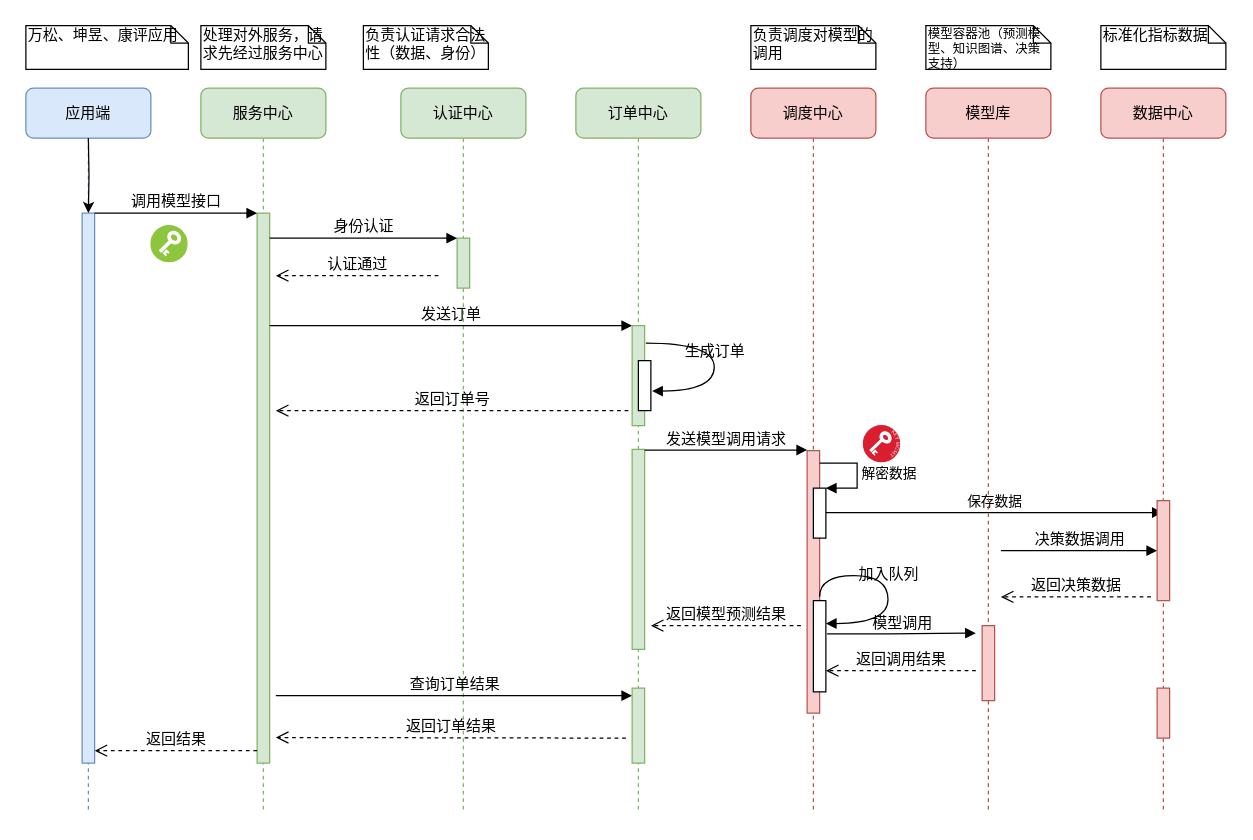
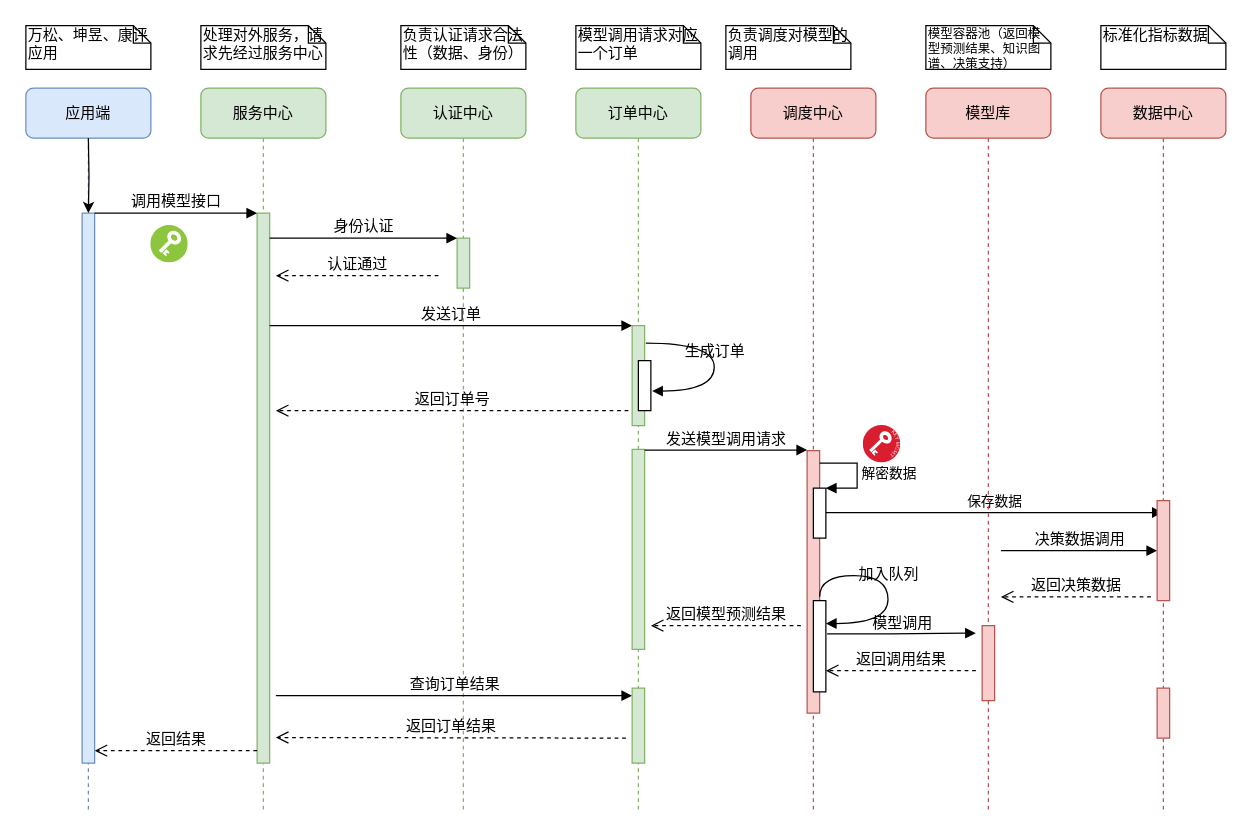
- <mxCell id="35" value="万松、坤昱、康评应用" style="shape=note;whiteSpace=wrap;html=1;size=14;verticalAlign=top;align=left;spacingTop=-6;rounded=0;shadow=0;comic=0;labelBackgroundColor=none;strokeWidth=1;fontFamily=Verdana;fontSize=12" parent="1" vertex="1"><mxGeometry x="20" y="20" width="130" height="35" as="geometry" /></mxCell>
+ <mxCell id="35" value="万松、坤昱、康评应用" style="shape=note;whiteSpace=wrap;html=1;size=14;verticalAlign=top;align=left;spacingTop=-6;rounded=0;shadow=0;comic=0;labelBackgroundColor=none;strokeWidth=1;fontFamily=Verdana;fontSize=12" parent="1" vertex="1"><mxGeometry x="20" y="20" width="100" height="35" as="geometry" /></mxCell>
- <mxCell id="37" value="负责认证请求合法性（数据、身份）" style="shape=note;whiteSpace=wrap;html=1;size=14;verticalAlign=top;align=left;spacingTop=-6;rounded=0;shadow=0;comic=0;labelBackgroundColor=none;strokeWidth=1;fontFamily=Verdana;fontSize=12" parent="1" vertex="1"><mxGeometry x="290" y="20" width="100" height="35" as="geometry" /></mxCell>
+ <mxCell id="37" value="负责认证请求合法性（数据、身份）" style="shape=note;whiteSpace=wrap;html=1;size=14;verticalAlign=top;align=left;spacingTop=-6;rounded=0;shadow=0;comic=0;labelBackgroundColor=none;strokeWidth=1;fontFamily=Verdana;fontSize=12" parent="1" vertex="1"><mxGeometry x="320" y="20" width="100" height="35" as="geometry" /></mxCell>
+ <mxCell id="38" value="模型调用请求对应一个订单" style="shape=note;whiteSpace=wrap;html=1;size=14;verticalAlign=top;align=left;spacingTop=-6;rounded=0;shadow=0;comic=0;labelBackgroundColor=none;strokeWidth=1;fontFamily=Verdana;fontSize=12" parent="1" vertex="1"><mxGeometry x="460" y="20" width="100" height="35" as="geometry" /></mxCell>
- <mxCell id="39" value="负责调度对模型的调用" style="shape=note;whiteSpace=wrap;html=1;size=14;verticalAlign=top;align=left;spacingTop=-6;rounded=0;shadow=0;comic=0;labelBackgroundColor=none;strokeWidth=1;fontFamily=Verdana;fontSize=12" parent="1" vertex="1"><mxGeometry x="600" y="20" width="100" height="35" as="geometry" /></mxCell>
+ <mxCell id="39" value="负责调度对模型的调用" style="shape=note;whiteSpace=wrap;html=1;size=14;verticalAlign=top;align=left;spacingTop=-6;rounded=0;shadow=0;comic=0;labelBackgroundColor=none;strokeWidth=1;fontFamily=Verdana;fontSize=12" parent="1" vertex="1"><mxGeometry x="580" y="20" width="100" height="35" as="geometry" /></mxCell>
- <mxCell id="40" value="模型容器池（预测模型、知识图谱、决策支持）" style="shape=note;whiteSpace=wrap;html=1;size=14;verticalAlign=top;align=left;spacingTop=-6;rounded=0;shadow=0;comic=0;labelBackgroundColor=none;strokeWidth=1;fontFamily=Verdana;fontSize=10;" parent="1" vertex="1"><mxGeometry x="740" y="20" width="100" height="35" as="geometry" /></mxCell>
+ <mxCell id="40" value="模型容器池（返回模型预测结果、知识图谱、决策支持）" style="shape=note;whiteSpace=wrap;html=1;size=14;verticalAlign=top;align=left;spacingTop=-6;rounded=0;shadow=0;comic=0;labelBackgroundColor=none;strokeWidth=1;fontFamily=Verdana;fontSize=10;" parent="1" vertex="1"><mxGeometry x="740" y="20" width="100" height="35" as="geometry" /></mxCell>
